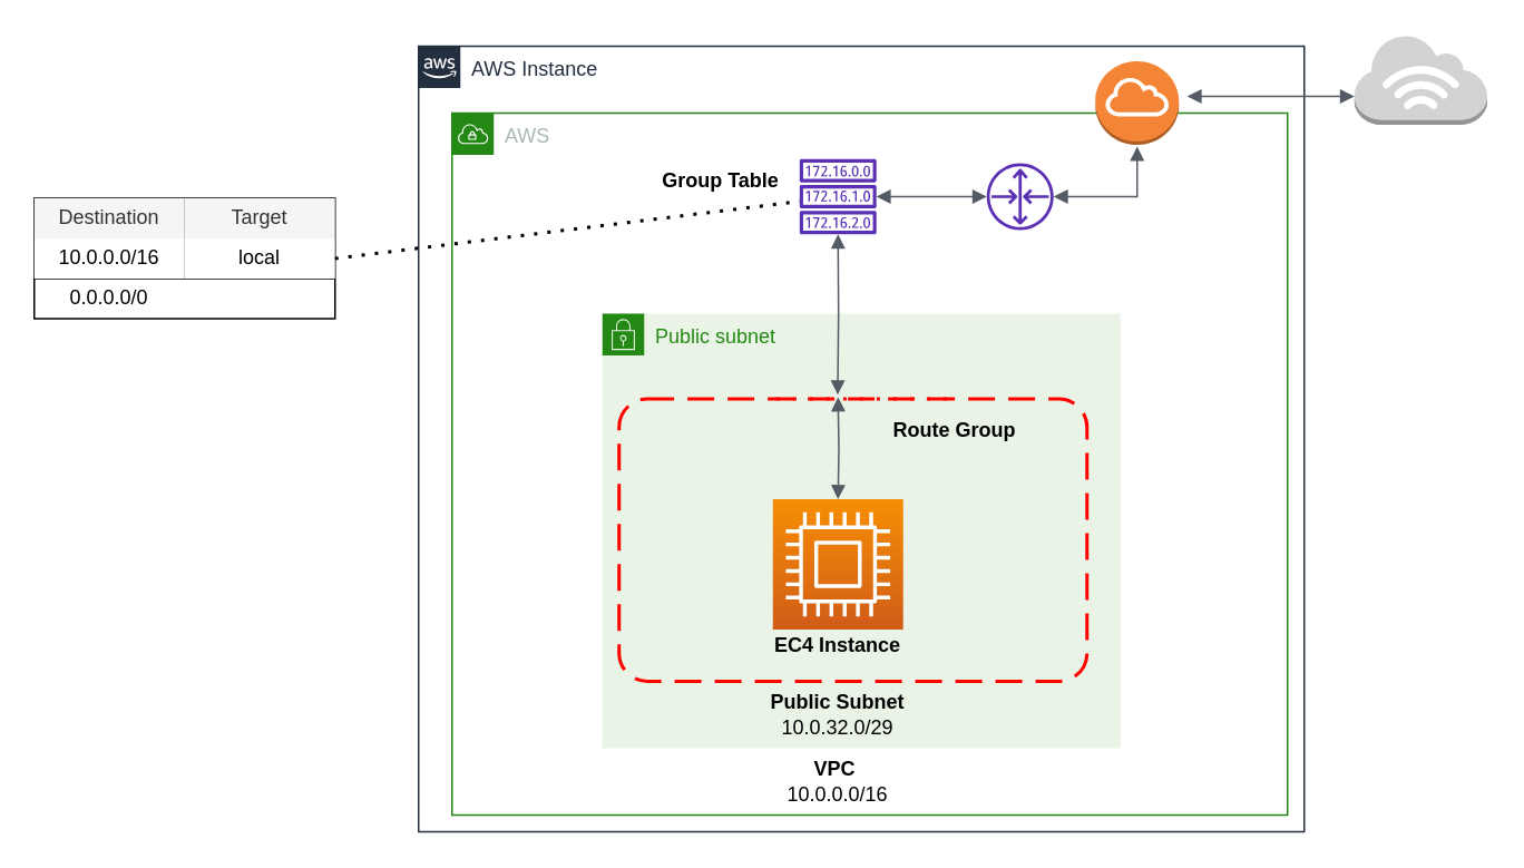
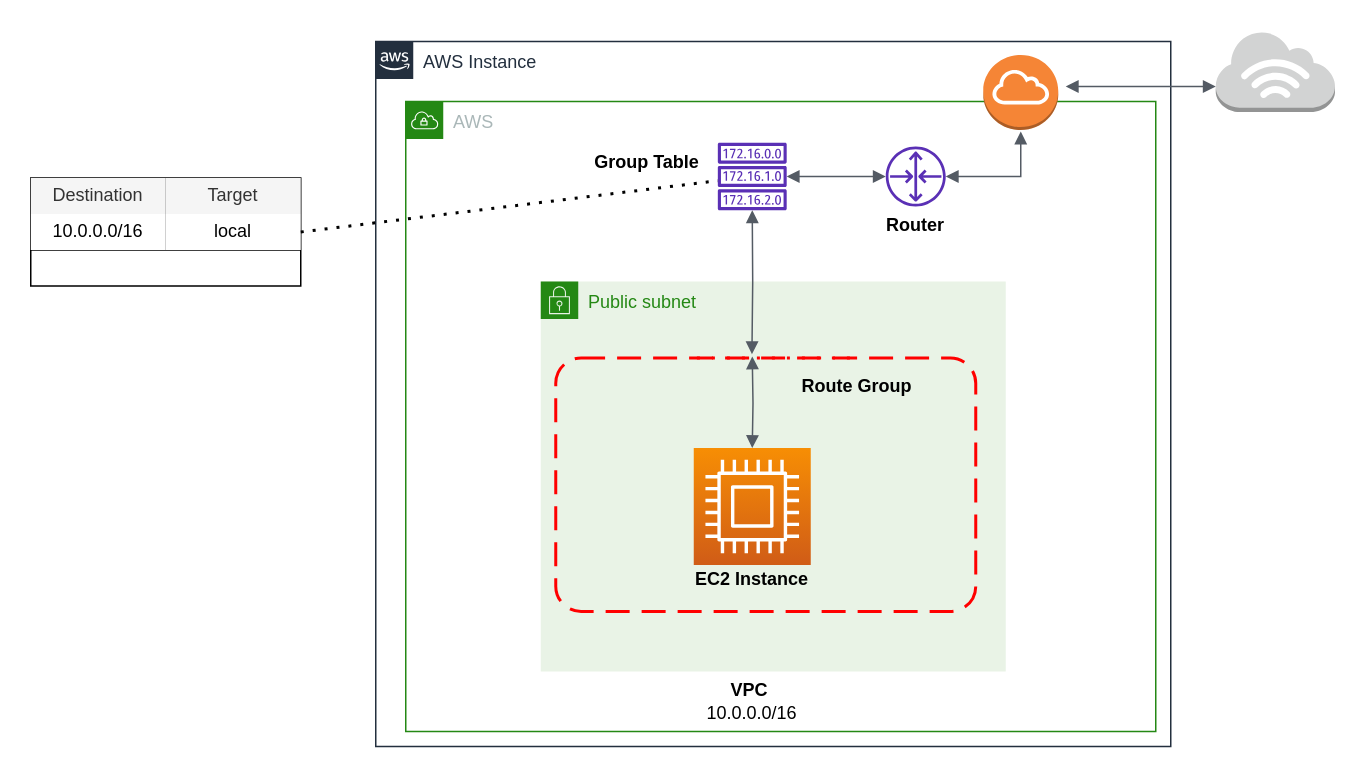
+ <mxCell id="20" value="&lt;b&gt;Router&lt;/b&gt;" style="text;html=1;strokeColor=none;fillColor=none;align=center;verticalAlign=middle;whiteSpace=wrap;rounded=0;" vertex="1" parent="1"><mxGeometry x="560" y="139.5" width="100" height="20" as="geometry" /></mxCell>
- <mxCell id="31" value="0.0.0.0/0" style="shape=partialRectangle;html=1;whiteSpace=wrap;connectable=0;fillColor=none;top=0;left=0;bottom=0;right=0;overflow=hidden;" vertex="1" parent="30"><mxGeometry width="90" height="24" as="geometry" /></mxCell>
- <mxCell id="9" value="&lt;b&gt;EC4 Instance&lt;/b&gt;" style="text;html=1;strokeColor=none;fillColor=none;align=center;verticalAlign=middle;whiteSpace=wrap;rounded=0;" vertex="1" parent="1"><mxGeometry x="451" y="376" width="100" height="20" as="geometry" /></mxCell>
+ <mxCell id="9" value="&lt;b&gt;EC2 Instance&lt;/b&gt;" style="text;html=1;strokeColor=none;fillColor=none;align=center;verticalAlign=middle;whiteSpace=wrap;rounded=0;" vertex="1" parent="1"><mxGeometry x="451" y="376" width="100" height="20" as="geometry" /></mxCell>
- <mxCell id="7" value="&lt;b&gt;Public Subnet&lt;/b&gt;&lt;br&gt;10.0.32.0/29" style="text;html=1;strokeColor=none;fillColor=none;align=center;verticalAlign=middle;whiteSpace=wrap;rounded=0;" vertex="1" parent="1"><mxGeometry x="451" y="417" width="100" height="20" as="geometry" /></mxCell>
